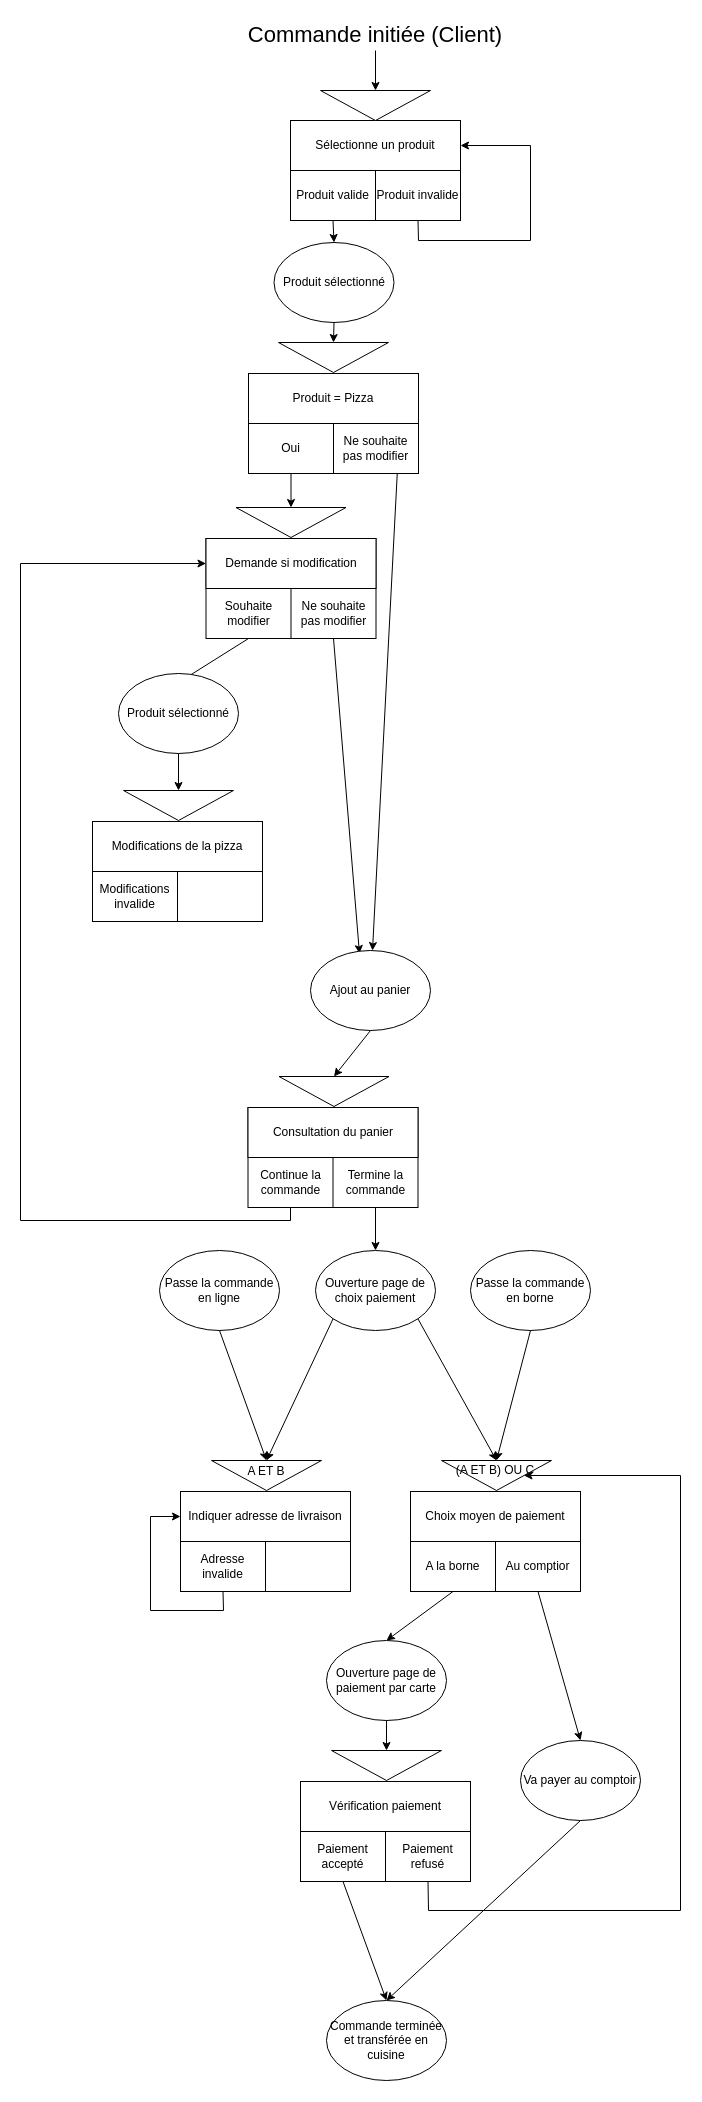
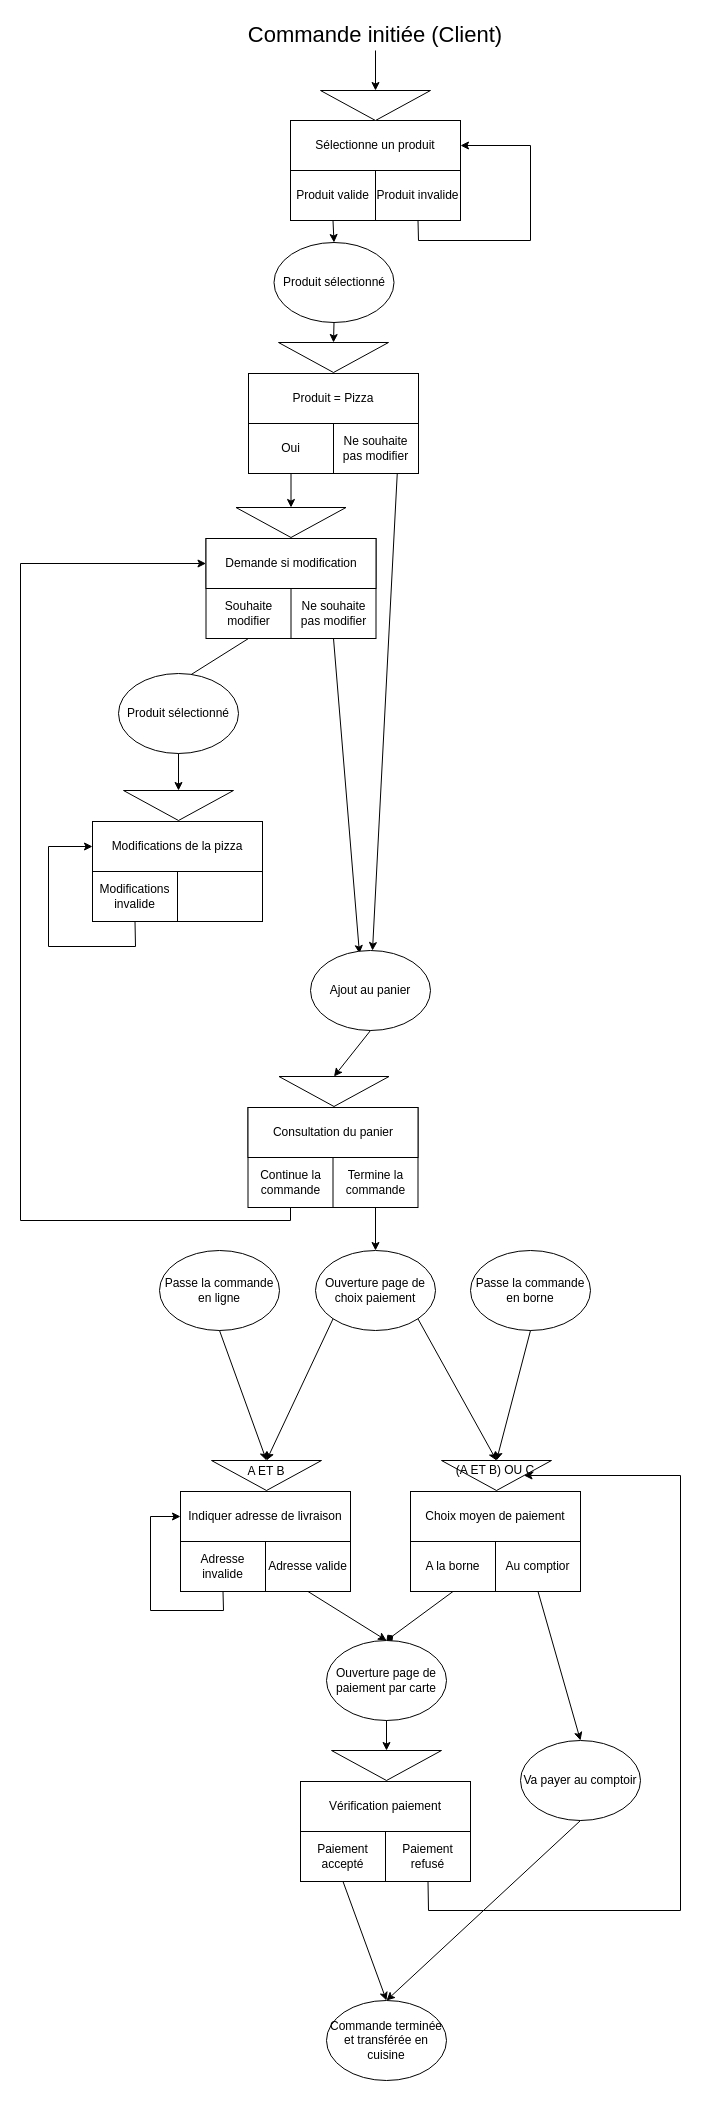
+ <mxCell id="36" value="" style="endArrow=classic;html=1;rounded=0;entryX=0;entryY=0.5;entryDx=0;entryDy=0;exitX=0.5;exitY=1;exitDx=0;exitDy=0;" edge="1" parent="30" source="35" target="34"><mxGeometry width="50" height="50" relative="1" as="geometry"><mxPoint x="196" y="75" as="sourcePoint" /><mxPoint x="246" y="25" as="targetPoint" /><Array as="points"><mxPoint x="43" y="125" /><mxPoint x="-44" y="125" /><mxPoint x="-44" y="25" /></Array></mxGeometry></mxCell>
+ <mxCell id="61" value="Adresse valide" style="text;html=1;strokeColor=none;fillColor=none;align=center;verticalAlign=middle;whiteSpace=wrap;rounded=0;" vertex="1" parent="55"><mxGeometry x="85" y="50" width="85" height="50" as="geometry" /></mxCell>
+ <mxCell id="85" value="" style="endArrow=classic;html=1;rounded=0;exitX=0.5;exitY=1;exitDx=0;exitDy=0;entryX=0.5;entryY=0;entryDx=0;entryDy=0;" edge="1" parent="1" source="61" target="86"><mxGeometry width="50" height="50" relative="1" as="geometry"><mxPoint x="307" y="1510" as="sourcePoint" /><mxPoint x="340" y="1522" as="targetPoint" /></mxGeometry></mxCell>
- <mxCell id="77" value="" style="endArrow=classic;html=1;rounded=0;exitX=0.5;exitY=1;exitDx=0;exitDy=0;entryX=0.5;entryY=0;entryDx=0;entryDy=0;" edge="1" parent="1" source="71" target="86"><mxGeometry width="50" height="50" relative="1" as="geometry"><mxPoint x="420" y="1522" as="sourcePoint" /><mxPoint x="636" y="1161" as="targetPoint" /></mxGeometry></mxCell>
+ <mxCell id="77" value="" style="endArrow=diamond;html=1;rounded=0;exitX=0.5;exitY=1;exitDx=0;exitDy=0;entryX=0.5;entryY=0;entryDx=0;entryDy=0;" edge="1" parent="1" source="71" target="86"><mxGeometry width="50" height="50" relative="1" as="geometry"><mxPoint x="420" y="1522" as="sourcePoint" /><mxPoint x="636" y="1161" as="targetPoint" /></mxGeometry></mxCell>
